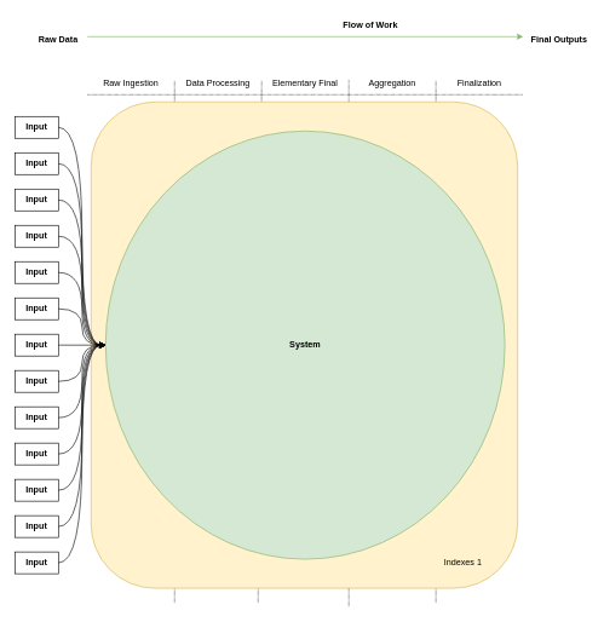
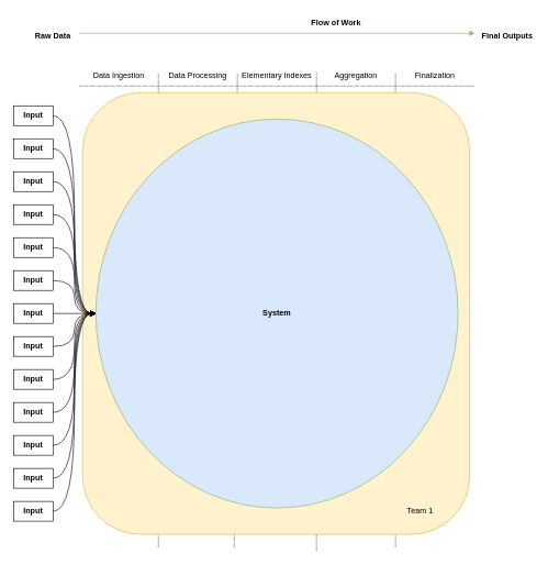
- <mxCell id="10" value="Raw Ingestion" style="text;html=1;align=center;verticalAlign=middle;whiteSpace=wrap;rounded=0;" parent="1" vertex="1"><mxGeometry x="120" y="100" width="120" height="30" as="geometry" /></mxCell>
+ <mxCell id="10" value="Data Ingestion" style="text;html=1;align=center;verticalAlign=middle;whiteSpace=wrap;rounded=0;" parent="1" vertex="1"><mxGeometry x="120" y="100" width="120" height="30" as="geometry" /></mxCell>
- <mxCell id="12" value="Elementary Final" style="text;html=1;align=center;verticalAlign=middle;whiteSpace=wrap;rounded=0;" parent="1" vertex="1"><mxGeometry x="360" y="100" width="120" height="30" as="geometry" /></mxCell>
+ <mxCell id="12" value="Elementary Indexes" style="text;html=1;align=center;verticalAlign=middle;whiteSpace=wrap;rounded=0;" parent="1" vertex="1"><mxGeometry x="360" y="100" width="120" height="30" as="geometry" /></mxCell>
- <mxCell id="17" value="&lt;b&gt;System&lt;/b&gt;" style="ellipse;whiteSpace=wrap;html=1;fillColor=#d5e8d4;strokeColor=#82b366;" parent="1" vertex="1"><mxGeometry x="145" y="180" width="550" height="590" as="geometry" /></mxCell>
+ <mxCell id="17" value="&lt;b&gt;System&lt;/b&gt;" style="ellipse;whiteSpace=wrap;html=1;fillColor=#dae8fc;strokeColor=#82b366;" parent="1" vertex="1"><mxGeometry x="145" y="180" width="550" height="590" as="geometry" /></mxCell>
- <mxCell id="18" value="Indexes 1" style="text;html=1;align=center;verticalAlign=middle;whiteSpace=wrap;rounded=0;" parent="1" vertex="1"><mxGeometry x="595" y="760" width="85" height="30" as="geometry" /></mxCell>
+ <mxCell id="18" value="Team 1" style="text;html=1;align=center;verticalAlign=middle;whiteSpace=wrap;rounded=0;" parent="1" vertex="1"><mxGeometry x="595" y="760" width="85" height="30" as="geometry" /></mxCell>
